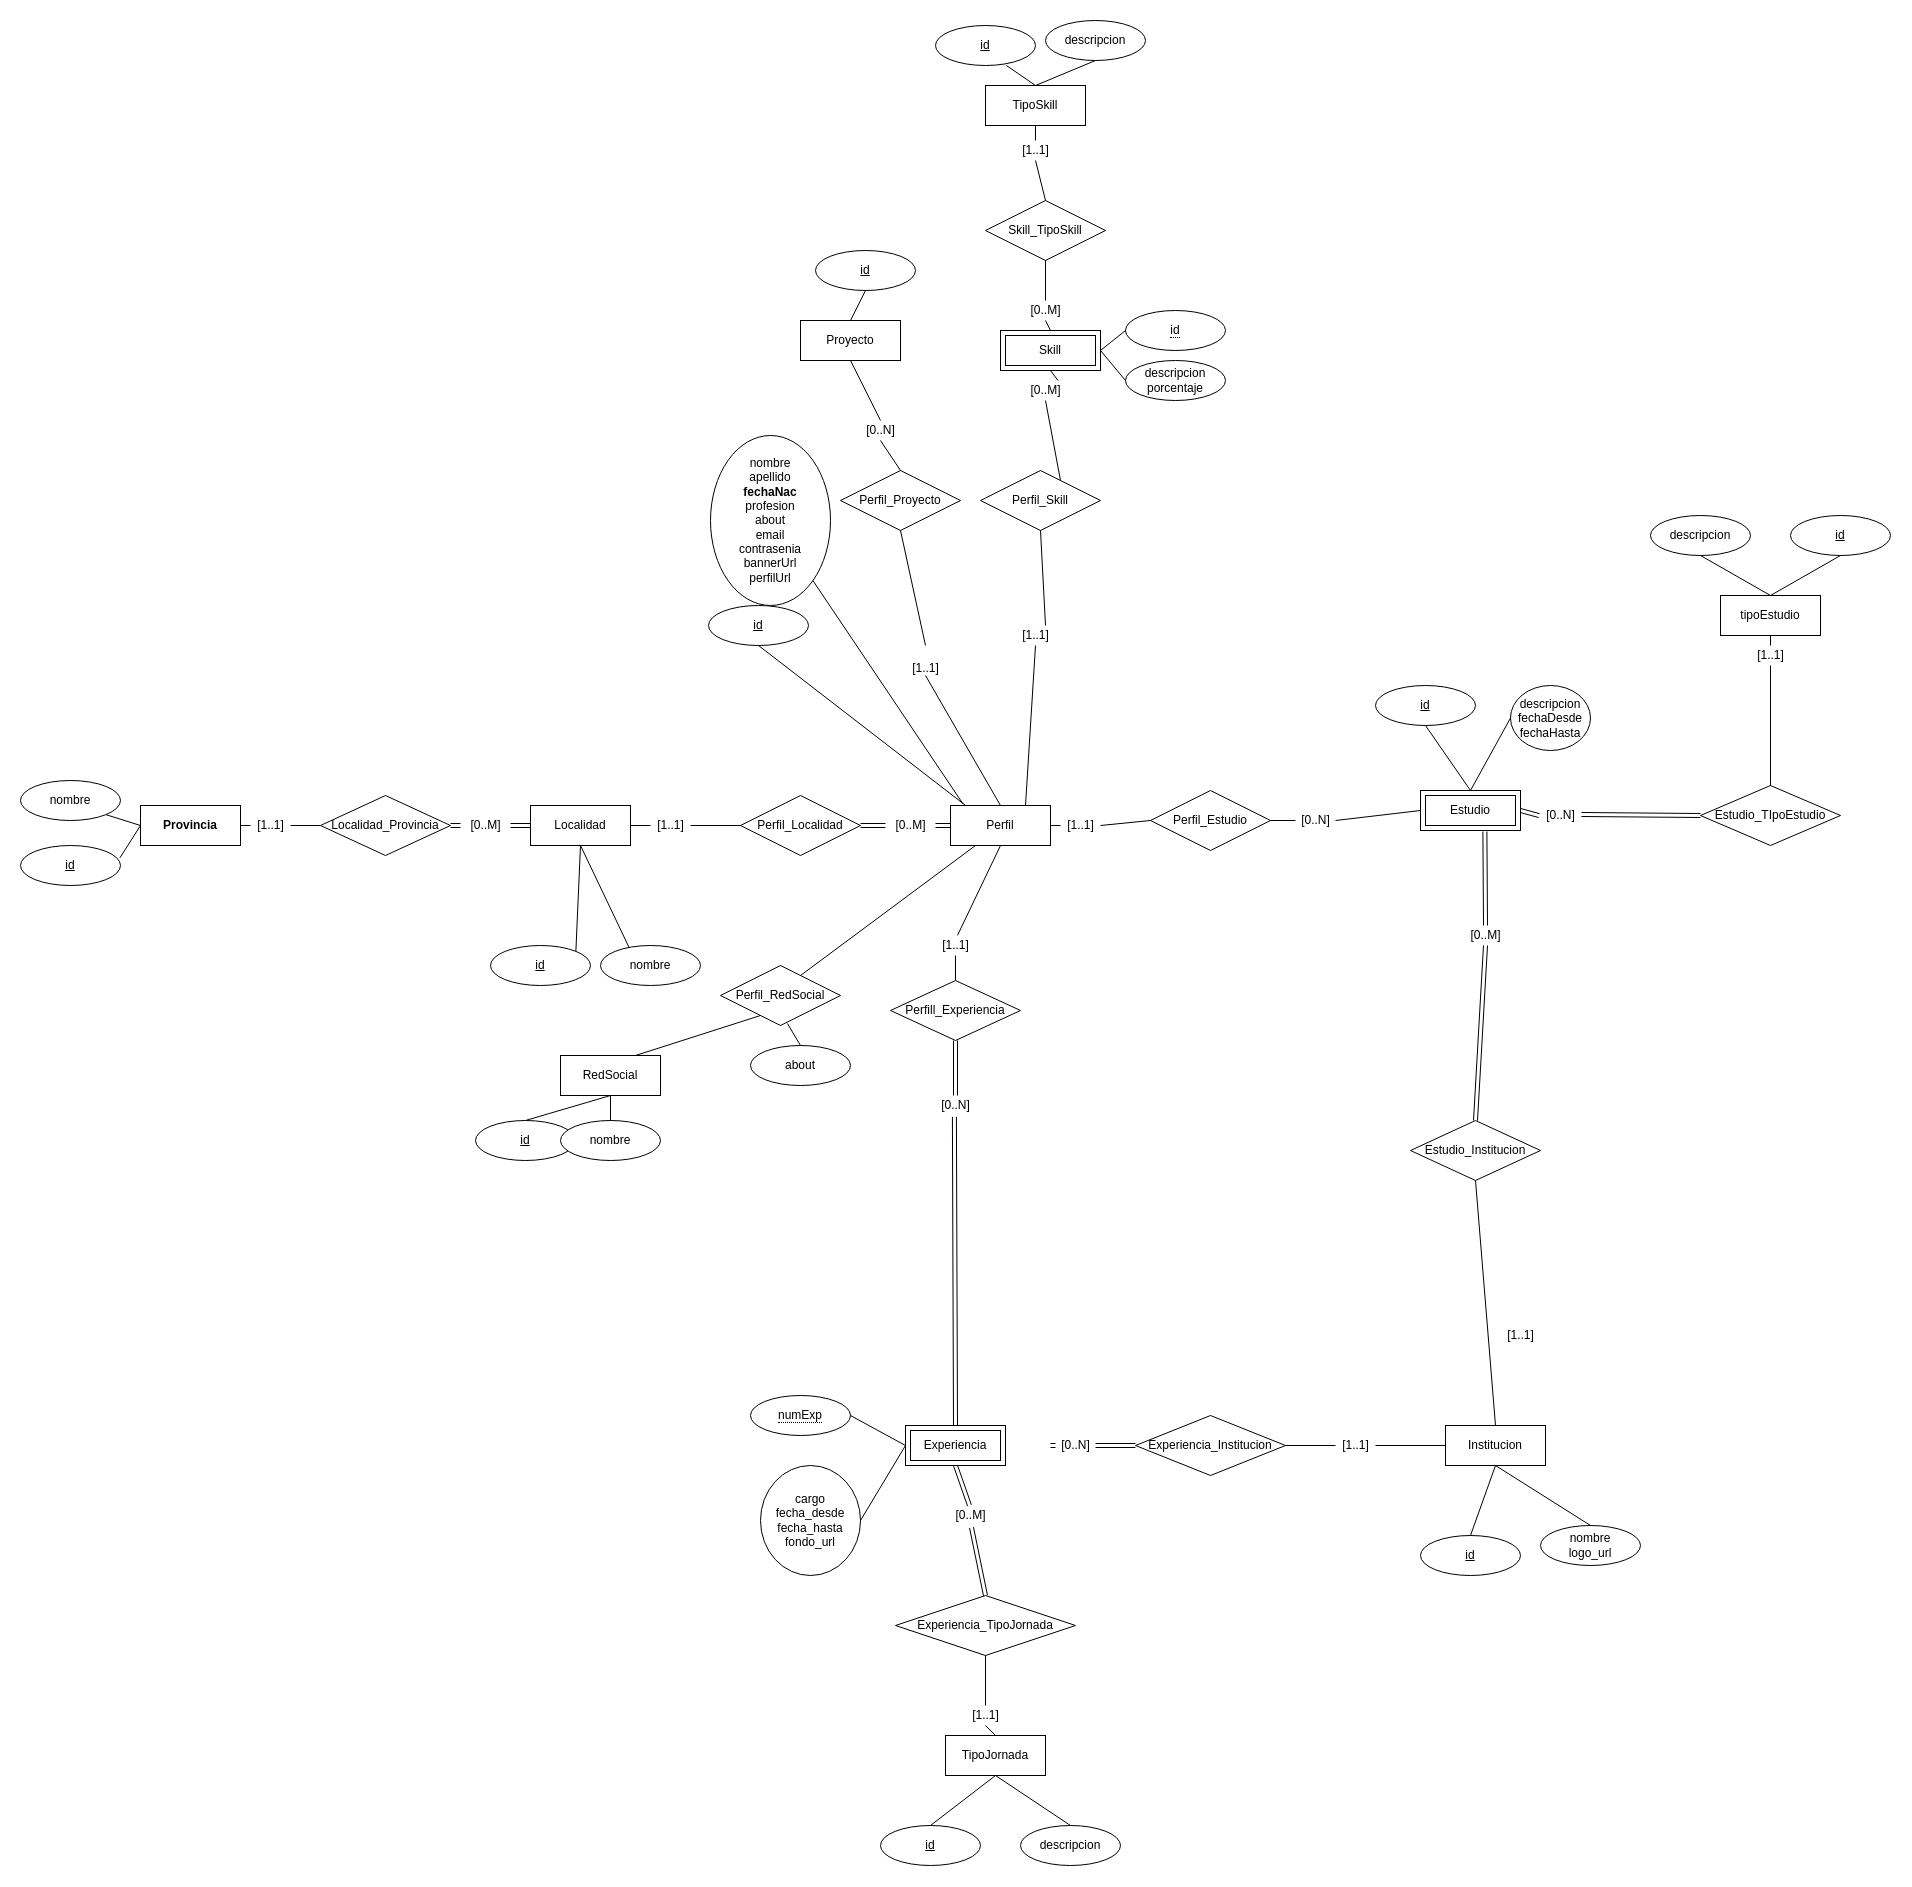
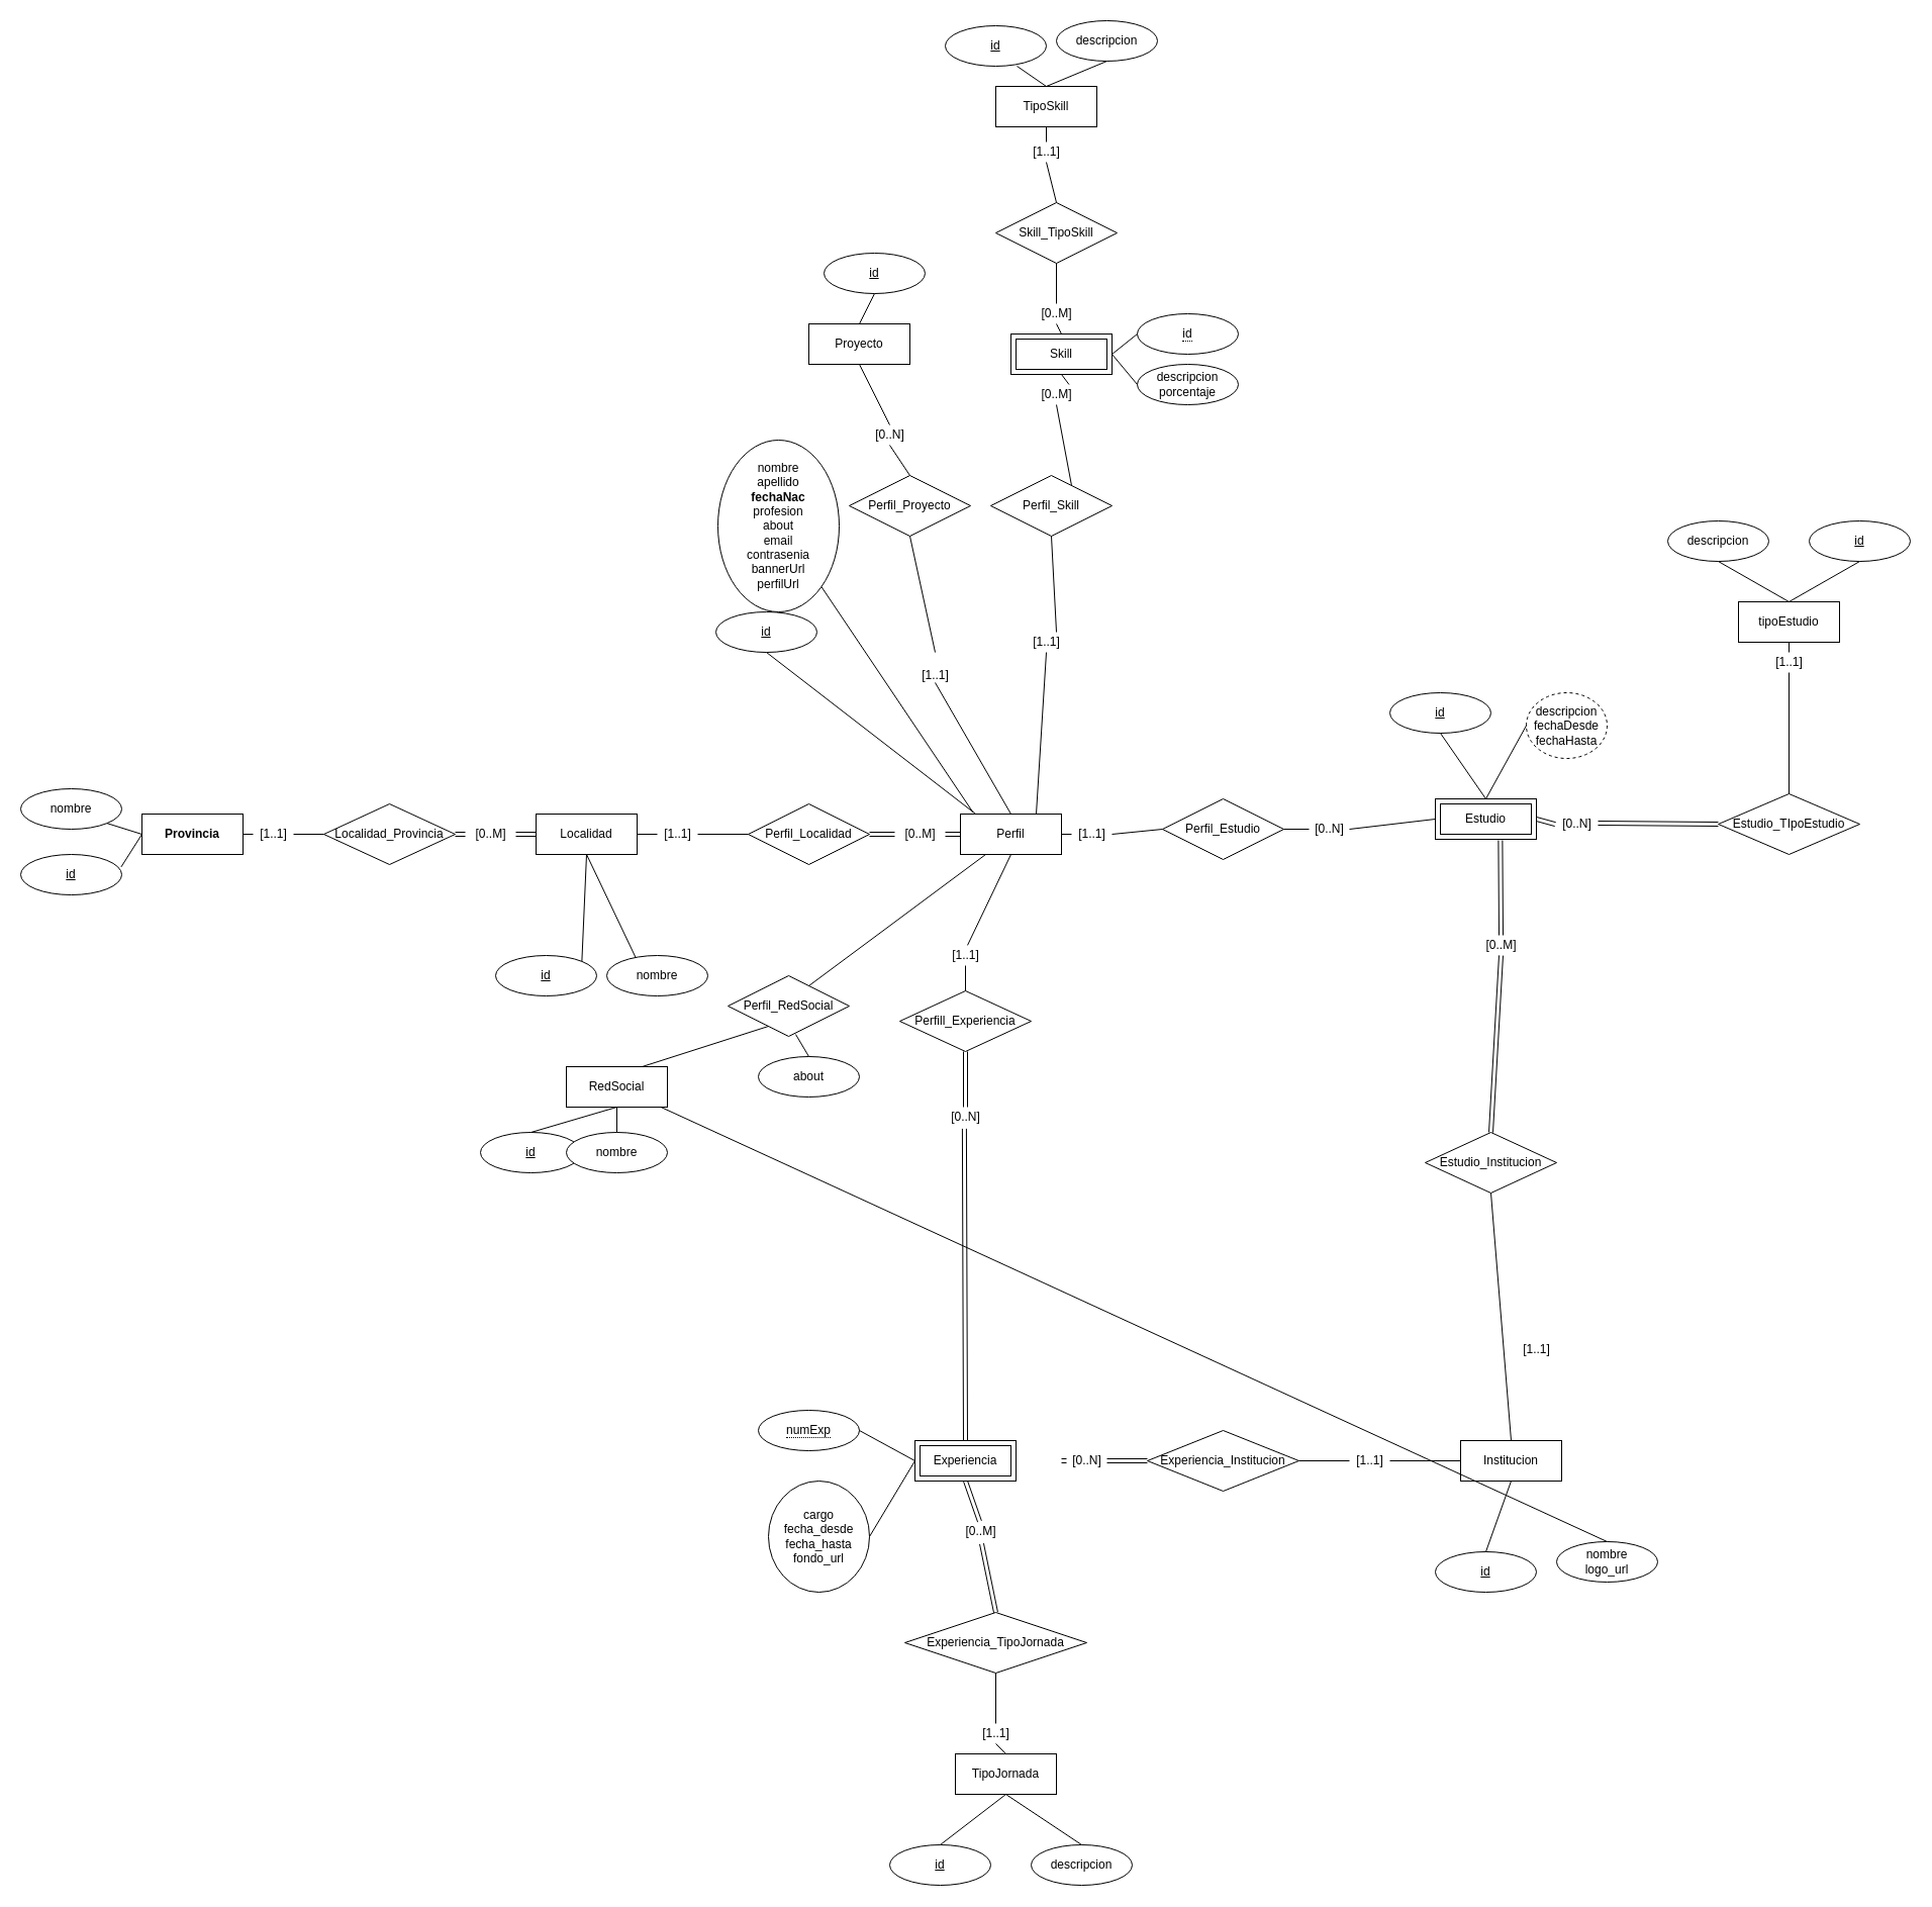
- <mxCell id="6" value="descripcion&lt;br&gt;fechaDesde&lt;br&gt;fechaHasta" style="ellipse;whiteSpace=wrap;html=1;align=center;" parent="1" vertex="1"><mxGeometry x="1510" y="685" width="80" height="65" as="geometry" /></mxCell>
+ <mxCell id="6" value="descripcion&lt;br&gt;fechaDesde&lt;br&gt;fechaHasta" style="ellipse;whiteSpace=wrap;html=1;align=center;dashed=1;" parent="1" vertex="1"><mxGeometry x="1510" y="685" width="80" height="65" as="geometry" /></mxCell>
- <mxCell id="38" value="" style="endArrow=none;html=1;rounded=0;entryX=0.5;entryY=1;entryDx=0;entryDy=0;exitX=0.5;exitY=0;exitDx=0;exitDy=0;" parent="1" source="18" target="16" edge="1"><mxGeometry width="50" height="50" relative="1" as="geometry"><mxPoint x="1370" y="1395" as="sourcePoint" /><mxPoint x="1420" y="1345" as="targetPoint" /></mxGeometry></mxCell>
+ <mxCell id="38" value="" style="endArrow=none;html=1;rounded=0;exitX=0.5;exitY=0;exitDx=0;exitDy=0;" parent="1" source="18" target="101" edge="1"><mxGeometry width="50" height="50" relative="1" as="geometry"><mxPoint x="1370" y="1395" as="sourcePoint" /><mxPoint x="1420" y="1345" as="targetPoint" /></mxGeometry></mxCell>
